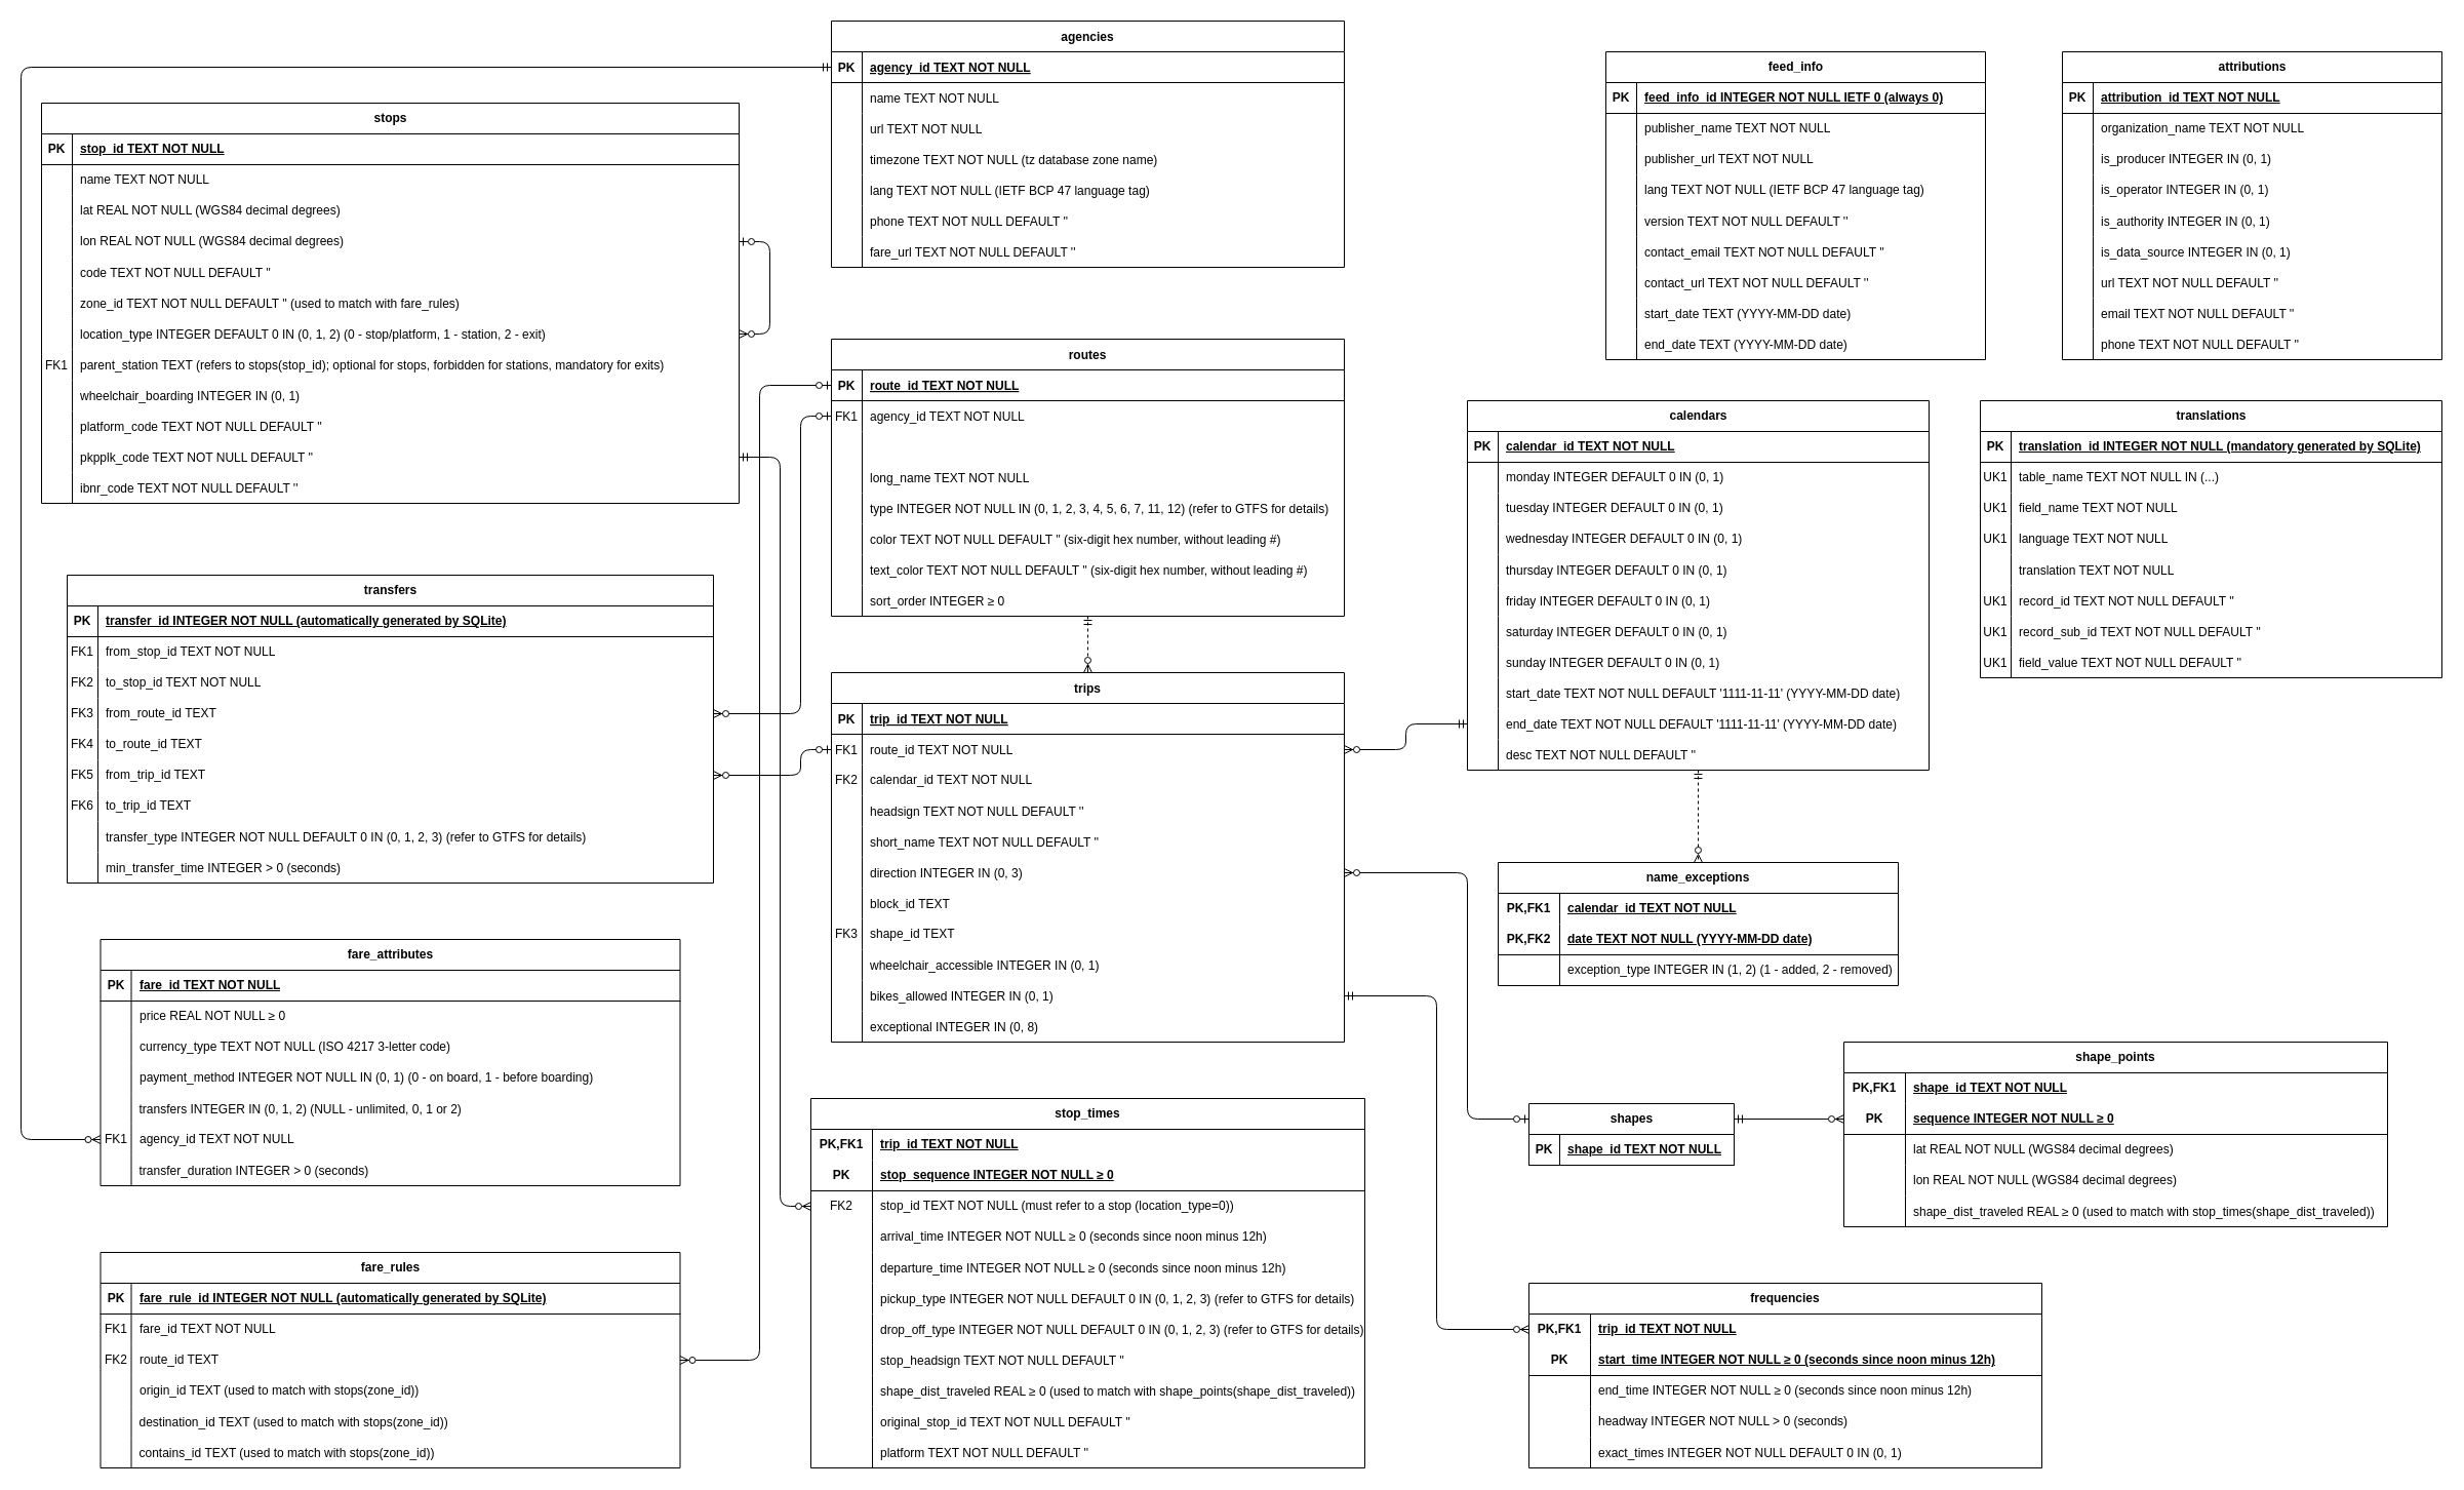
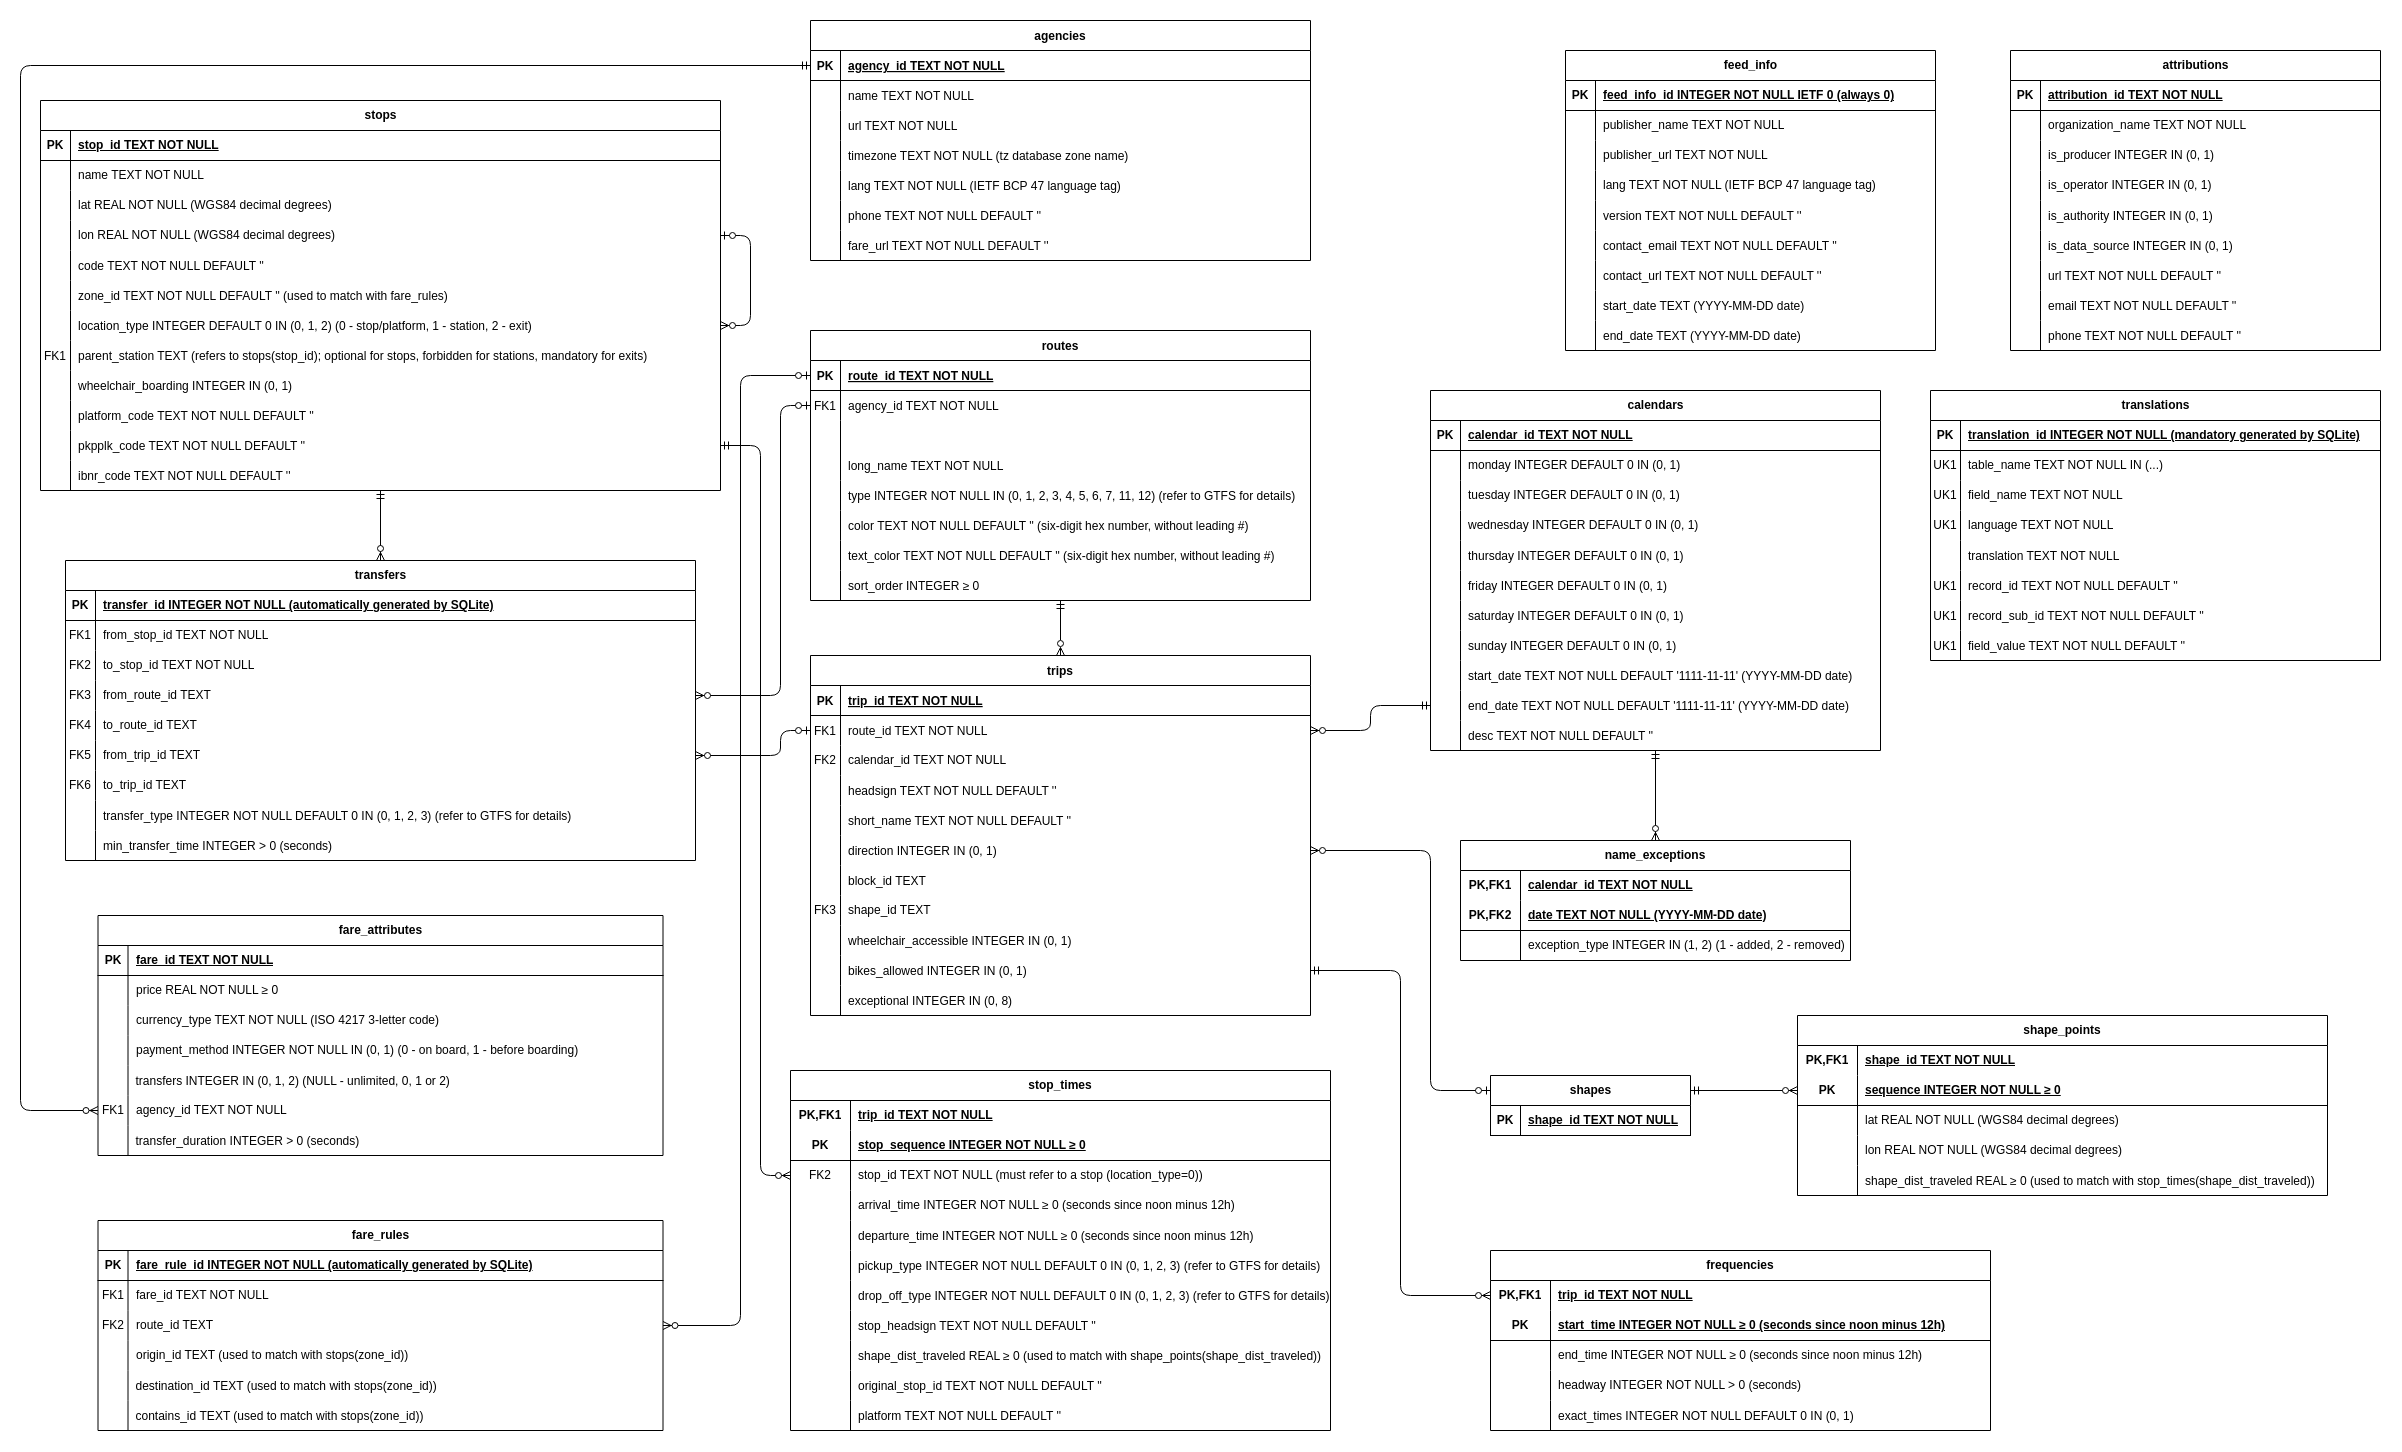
+ <mxCell id="325" value="" style="fontSize=12;html=1;endArrow=ERzeroToMany;startArrow=ERmandOne;rounded=0;exitX=0.5;exitY=1;exitDx=0;exitDy=0;entryX=0.5;entryY=0;entryDx=0;entryDy=0;" edge="1" parent="1" source="117" target="297"><mxGeometry width="100" height="100" relative="1" as="geometry"><mxPoint x="510" y="446.286" as="sourcePoint" /><mxPoint x="700" y="610" as="targetPoint" /></mxGeometry></mxCell>
- <mxCell id="82" value="" style="fontSize=12;html=1;endArrow=ERzeroToMany;startArrow=ERmandOne;rounded=0;entryX=0.5;entryY=0;entryDx=0;entryDy=0;startFill=0;endFill=0;exitX=0.5;exitY=1;exitDx=0;exitDy=0;dashed=1;" edge="1" parent="1" source="2" target="48"><mxGeometry width="100" height="100" relative="1" as="geometry"><mxPoint x="1080" y="620" as="sourcePoint" /><mxPoint x="1200" y="660" as="targetPoint" /></mxGeometry></mxCell>
+ <mxCell id="82" value="" style="fontSize=12;html=1;endArrow=ERzeroToMany;startArrow=ERmandOne;rounded=0;entryX=0.5;entryY=0;entryDx=0;entryDy=0;startFill=0;endFill=0;exitX=0.5;exitY=1;exitDx=0;exitDy=0;" edge="1" parent="1" source="2" target="48"><mxGeometry width="100" height="100" relative="1" as="geometry"><mxPoint x="1080" y="620" as="sourcePoint" /><mxPoint x="1200" y="660" as="targetPoint" /></mxGeometry></mxCell>
- <mxCell id="239" value="" style="fontSize=12;html=1;endArrow=ERzeroToMany;startArrow=ERmandOne;rounded=0;entryX=0.5;entryY=0;entryDx=0;entryDy=0;exitX=0.5;exitY=1;exitDx=0;exitDy=0;dashed=1;" edge="1" parent="1" source="195" target="229"><mxGeometry width="100" height="100" relative="1" as="geometry"><mxPoint x="1660" y="760" as="sourcePoint" /><mxPoint x="2250" y="440" as="targetPoint" /></mxGeometry></mxCell>
+ <mxCell id="239" value="" style="fontSize=12;html=1;endArrow=ERzeroToMany;startArrow=ERmandOne;rounded=0;entryX=0.5;entryY=0;entryDx=0;entryDy=0;exitX=0.5;exitY=1;exitDx=0;exitDy=0;" edge="1" parent="1" source="195" target="229"><mxGeometry width="100" height="100" relative="1" as="geometry"><mxPoint x="1660" y="760" as="sourcePoint" /><mxPoint x="2250" y="440" as="targetPoint" /></mxGeometry></mxCell>
- <mxCell id="66" value="direction INTEGER IN (0, 3)" style="shape=partialRectangle;connectable=0;fillColor=none;top=0;left=0;bottom=0;right=0;align=left;spacingLeft=6;overflow=hidden;" vertex="1" parent="64"><mxGeometry x="30" width="470" height="30" as="geometry"><mxRectangle width="470" height="30" as="alternateBounds" /></mxGeometry></mxCell>
+ <mxCell id="66" value="direction INTEGER IN (0, 1)" style="shape=partialRectangle;connectable=0;fillColor=none;top=0;left=0;bottom=0;right=0;align=left;spacingLeft=6;overflow=hidden;" vertex="1" parent="64"><mxGeometry x="30" width="470" height="30" as="geometry"><mxRectangle width="470" height="30" as="alternateBounds" /></mxGeometry></mxCell>
